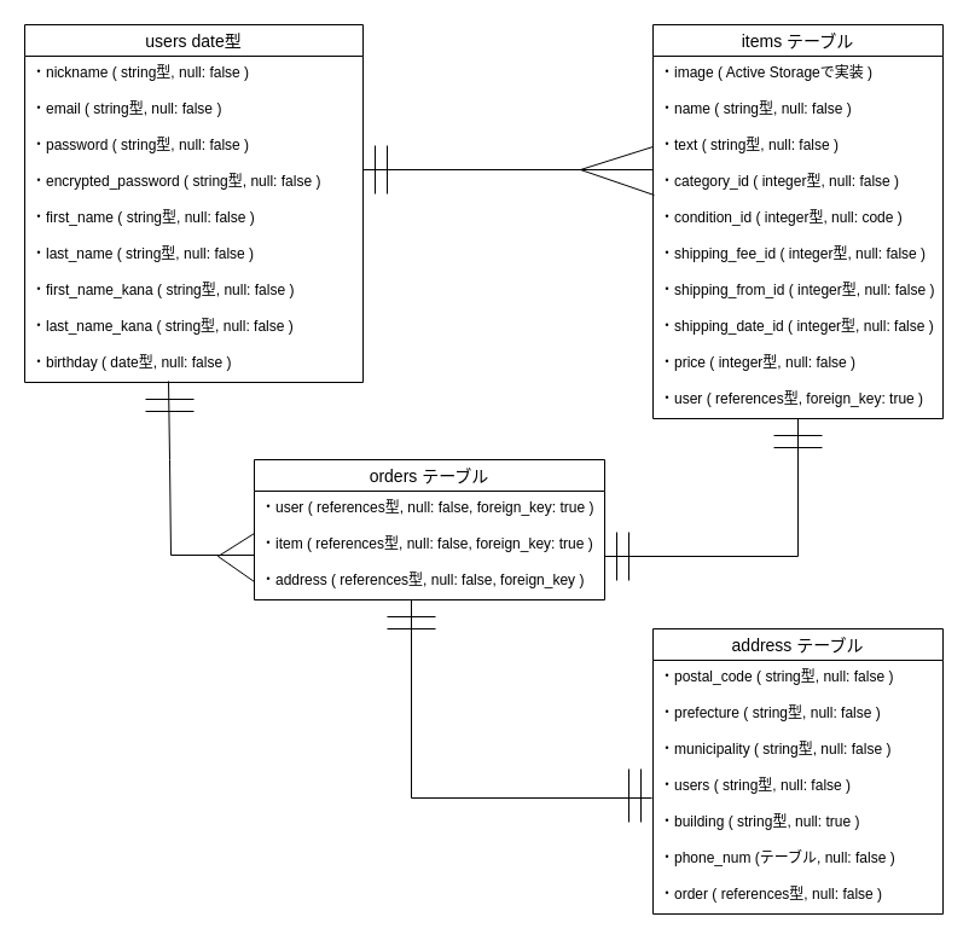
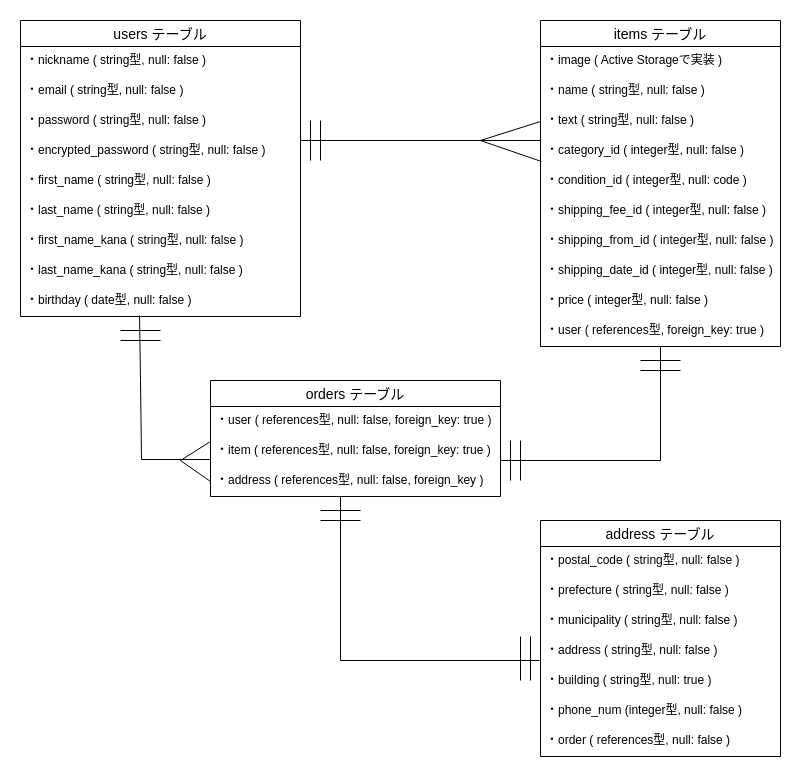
- <mxCell id="2" value="users date型" style="swimlane;fontStyle=0;childLayout=stackLayout;horizontal=1;startSize=26;horizontalStack=0;resizeParent=1;resizeParentMax=0;resizeLast=0;collapsible=1;marginBottom=0;align=center;fontSize=14;" parent="1" vertex="1"><mxGeometry x="20" y="20" width="280" height="296" as="geometry" /></mxCell>
+ <mxCell id="2" value="users テーブル" style="swimlane;fontStyle=0;childLayout=stackLayout;horizontal=1;startSize=26;horizontalStack=0;resizeParent=1;resizeParentMax=0;resizeLast=0;collapsible=1;marginBottom=0;align=center;fontSize=14;" parent="1" vertex="1"><mxGeometry x="20" y="20" width="280" height="296" as="geometry" /></mxCell>
- <mxCell id="37" value="・users ( string型, null: false )" style="text;strokeColor=none;fillColor=none;spacingLeft=4;spacingRight=4;overflow=hidden;rotatable=0;points=[[0,0.5],[1,0.5]];portConstraint=eastwest;fontSize=12;" parent="31" vertex="1"><mxGeometry y="116" width="240" height="30" as="geometry" /></mxCell>
+ <mxCell id="37" value="・address ( string型, null: false )" style="text;strokeColor=none;fillColor=none;spacingLeft=4;spacingRight=4;overflow=hidden;rotatable=0;points=[[0,0.5],[1,0.5]];portConstraint=eastwest;fontSize=12;" parent="31" vertex="1"><mxGeometry y="116" width="240" height="30" as="geometry" /></mxCell>
- <mxCell id="39" value="・phone_num (テーブル, null: false )" style="text;strokeColor=none;fillColor=none;spacingLeft=4;spacingRight=4;overflow=hidden;rotatable=0;points=[[0,0.5],[1,0.5]];portConstraint=eastwest;fontSize=12;" parent="31" vertex="1"><mxGeometry y="176" width="240" height="30" as="geometry" /></mxCell>
+ <mxCell id="39" value="・phone_num (integer型, null: false )" style="text;strokeColor=none;fillColor=none;spacingLeft=4;spacingRight=4;overflow=hidden;rotatable=0;points=[[0,0.5],[1,0.5]];portConstraint=eastwest;fontSize=12;" parent="31" vertex="1"><mxGeometry y="176" width="240" height="30" as="geometry" /></mxCell>
